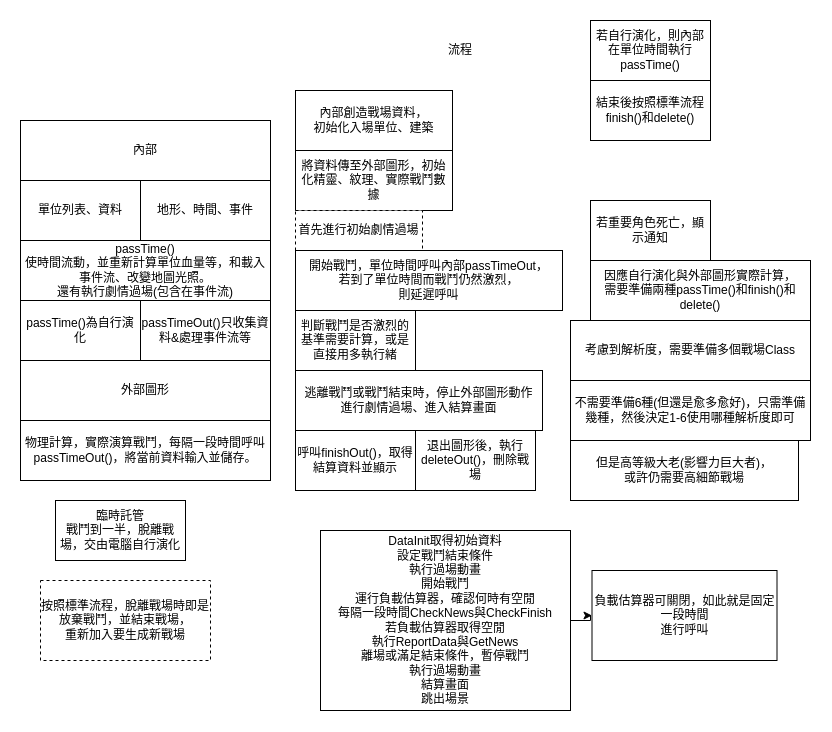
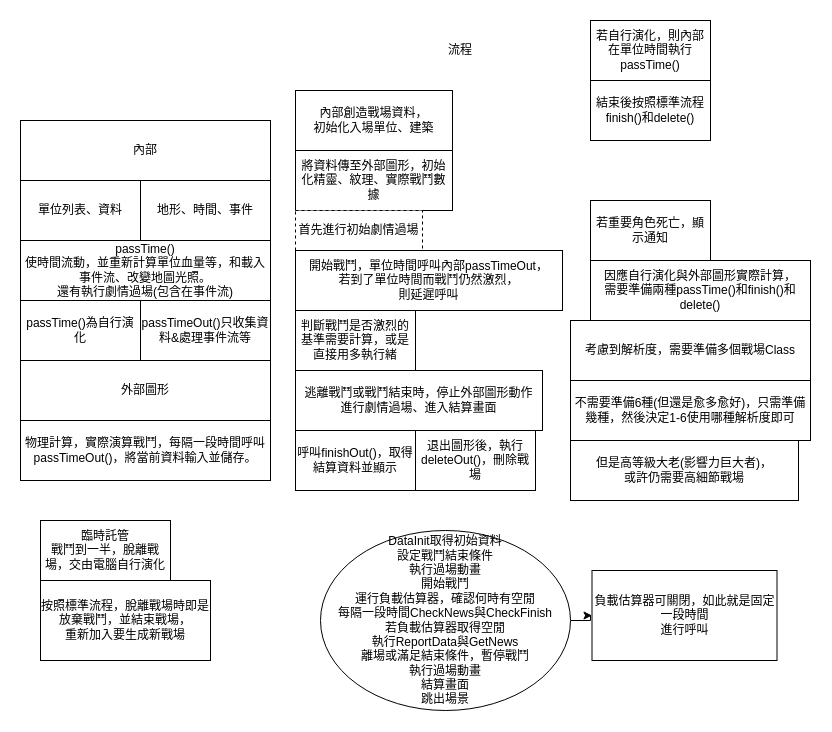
- <mxCell id="26" value="臨時託管&lt;br&gt;戰鬥到一半，脫離戰場，交由電腦自行演化&lt;br&gt;" style="rounded=0;whiteSpace=wrap;html=1;" parent="1" vertex="1"><mxGeometry x="55" y="500" width="130" height="60" as="geometry" /></mxCell>
+ <mxCell id="26" value="臨時託管&lt;br&gt;戰鬥到一半，脫離戰場，交由電腦自行演化&lt;br&gt;" style="rounded=0;whiteSpace=wrap;html=1;" parent="1" vertex="1"><mxGeometry x="40" y="520" width="130" height="60" as="geometry" /></mxCell>
- <mxCell id="27" value="按照標準流程，脫離戰場時即是放棄戰鬥，並結束戰場，&lt;br&gt;重新加入要生成新戰場&lt;br&gt;" style="rounded=0;whiteSpace=wrap;html=1;dashed=1;" parent="1" vertex="1"><mxGeometry x="40" y="580" width="170" height="80" as="geometry" /></mxCell>
+ <mxCell id="27" value="按照標準流程，脫離戰場時即是放棄戰鬥，並結束戰場，&lt;br&gt;重新加入要生成新戰場&lt;br&gt;" style="rounded=0;whiteSpace=wrap;html=1;" parent="1" vertex="1"><mxGeometry x="40" y="580" width="170" height="80" as="geometry" /></mxCell>
- <mxCell id="29" value="DataInit取得初始資料&lt;br&gt;設定戰鬥結束條件&lt;br&gt;執行過場動畫&lt;br&gt;開始戰鬥&lt;br&gt;運行負載估算器，確認何時有空閒&lt;br&gt;每隔一段時間CheckNews與CheckFinish&lt;br&gt;若負載估算器取得空閒&lt;br&gt;執行ReportData與GetNews&lt;br&gt;離場或滿足結束條件，暫停戰鬥&lt;br&gt;執行過場動畫&lt;br&gt;結算畫面&lt;br&gt;跳出場景&lt;br&gt;" style="rounded=0;whiteSpace=wrap;html=1;" parent="1" vertex="1"><mxGeometry x="320" y="530" width="250" height="180" as="geometry" /></mxCell>
+ <mxCell id="29" value="DataInit取得初始資料&lt;br&gt;設定戰鬥結束條件&lt;br&gt;執行過場動畫&lt;br&gt;開始戰鬥&lt;br&gt;運行負載估算器，確認何時有空閒&lt;br&gt;每隔一段時間CheckNews與CheckFinish&lt;br&gt;若負載估算器取得空閒&lt;br&gt;執行ReportData與GetNews&lt;br&gt;離場或滿足結束條件，暫停戰鬥&lt;br&gt;執行過場動畫&lt;br&gt;結算畫面&lt;br&gt;跳出場景&lt;br&gt;" style="ellipse;whiteSpace=wrap;html=1;" parent="1" vertex="1"><mxGeometry x="320" y="530" width="250" height="180" as="geometry" /></mxCell>
